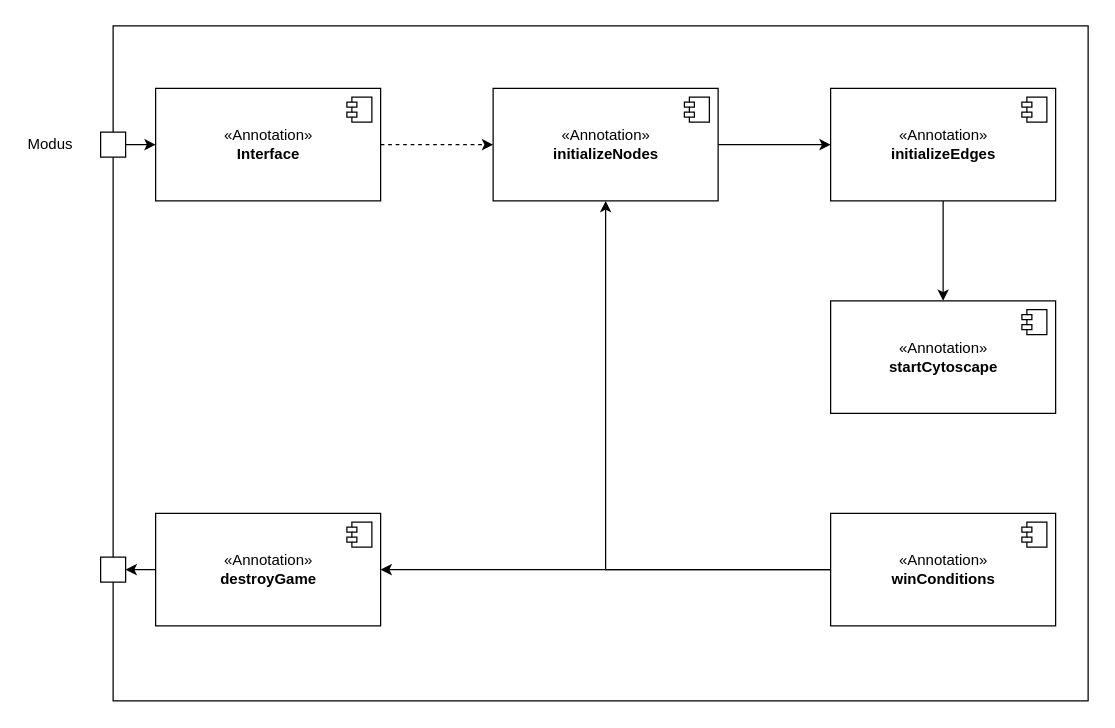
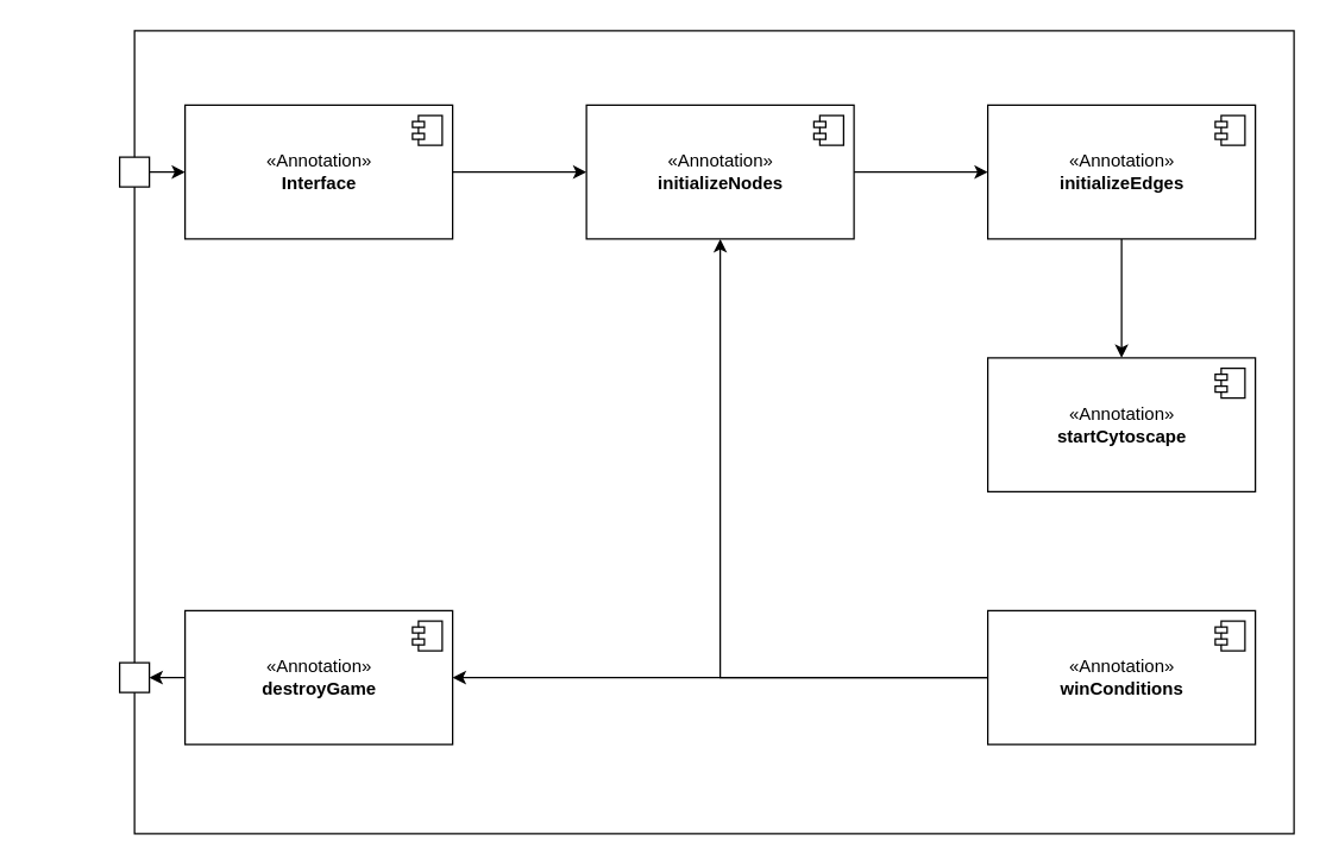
- <mxCell id="24" value="Modus" style="text;html=1;strokeColor=none;fillColor=none;align=center;verticalAlign=middle;whiteSpace=wrap;rounded=0;" parent="1" vertex="1"><mxGeometry x="20" y="105" width="40" height="20" as="geometry" /></mxCell>
- <mxCell id="3" style="edgeStyle=orthogonalEdgeStyle;rounded=0;orthogonalLoop=1;jettySize=auto;html=1;entryX=0;entryY=0.5;entryDx=0;entryDy=0;dashed=1;" parent="1" source="4" target="7" edge="1"><mxGeometry relative="1" as="geometry" /></mxCell>
+ <mxCell id="3" style="edgeStyle=orthogonalEdgeStyle;rounded=0;orthogonalLoop=1;jettySize=auto;html=1;entryX=0;entryY=0.5;entryDx=0;entryDy=0;" parent="1" source="4" target="7" edge="1"><mxGeometry relative="1" as="geometry" /></mxCell>
